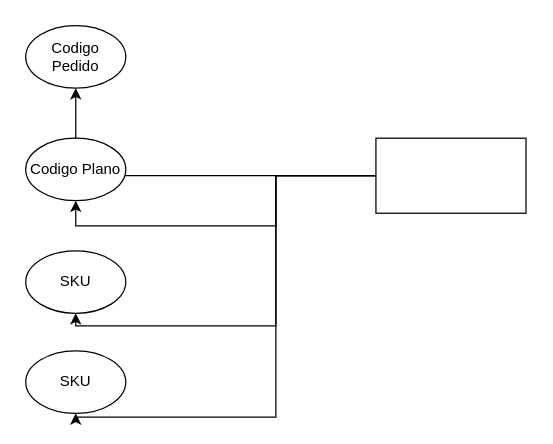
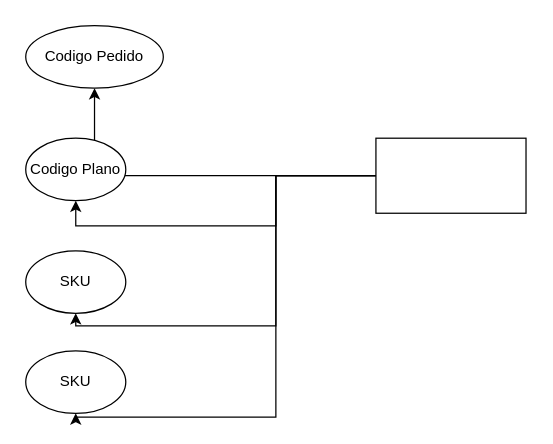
- <mxCell id="7" value="Codigo Pedido" style="ellipse;whiteSpace=wrap;html=1;" vertex="1" parent="1"><mxGeometry x="20" y="20" width="80" height="50" as="geometry" /></mxCell>
+ <mxCell id="7" value="Codigo Pedido" style="ellipse;whiteSpace=wrap;html=1;" vertex="1" parent="1"><mxGeometry x="20" y="20" width="110" height="50" as="geometry" /></mxCell>
